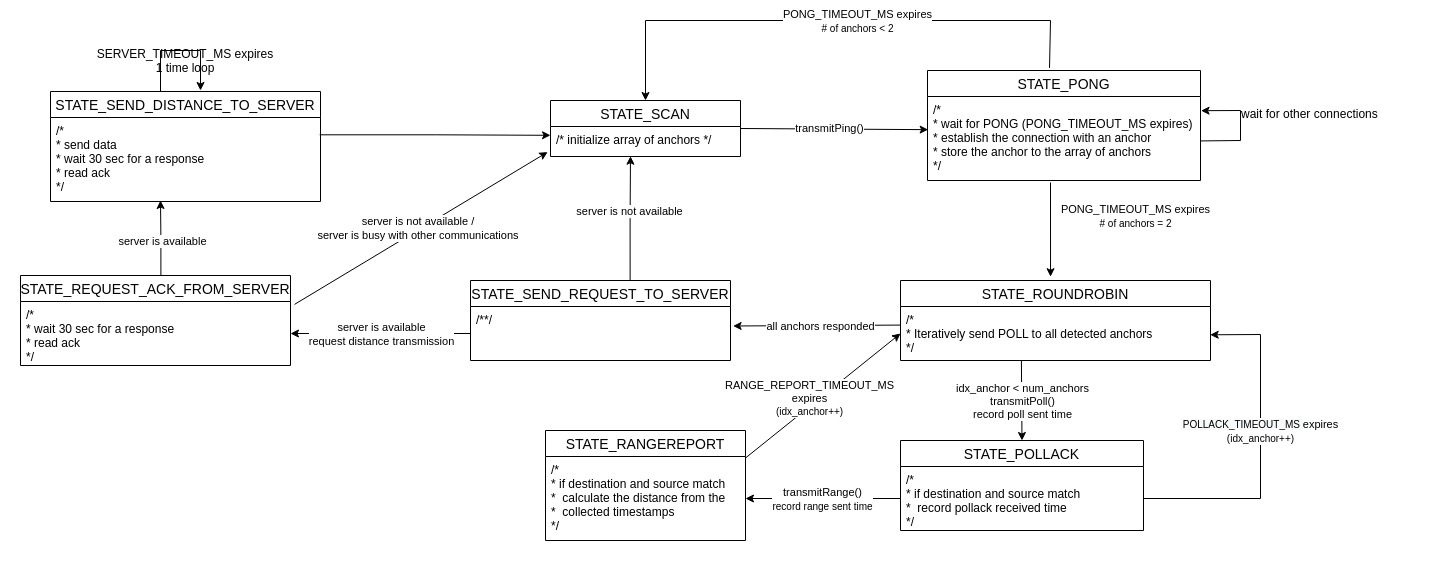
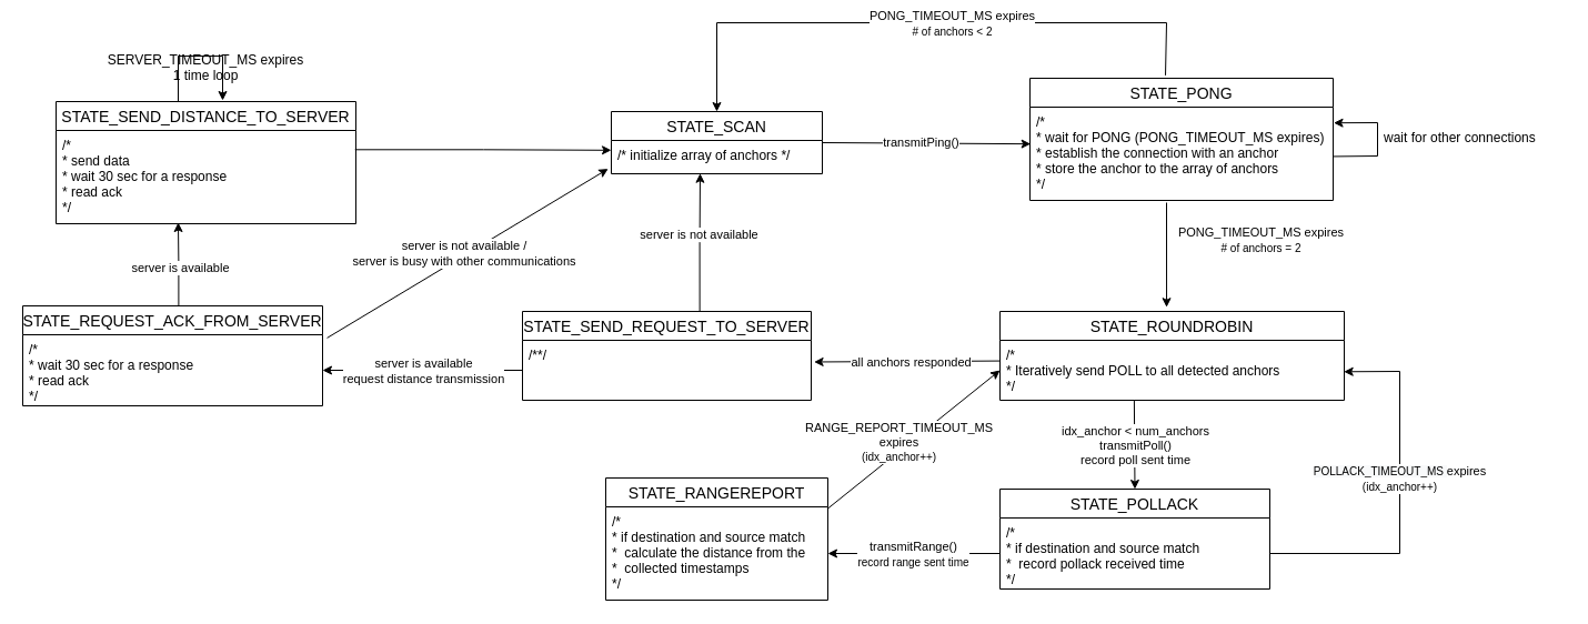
- <mxCell id="9" value="wait for other connections" style="text;strokeColor=none;fillColor=none;spacingLeft=4;spacingRight=4;overflow=hidden;rotatable=0;points=[[0,0.5],[1,0.5]];portConstraint=eastwest;fontSize=12;" parent="1" vertex="1"><mxGeometry x="1235" y="100" width="168" height="30" as="geometry" /></mxCell>
+ <mxCell id="9" value="wait for other connections" style="text;strokeColor=none;fillColor=none;spacingLeft=4;spacingRight=4;overflow=hidden;rotatable=0;points=[[0,0.5],[1,0.5]];portConstraint=eastwest;fontSize=12;" parent="1" vertex="1"><mxGeometry x="1240" y="110" width="168" height="30" as="geometry" /></mxCell>
